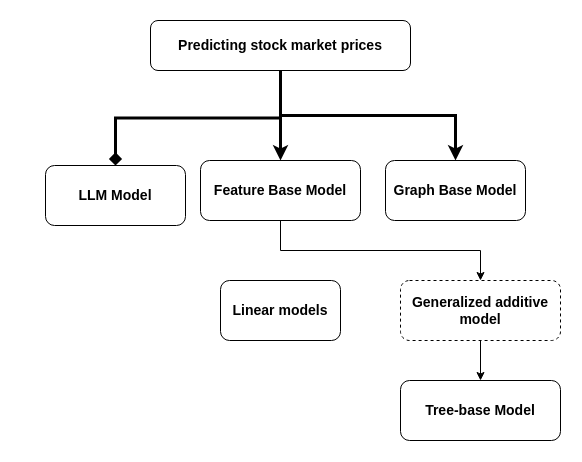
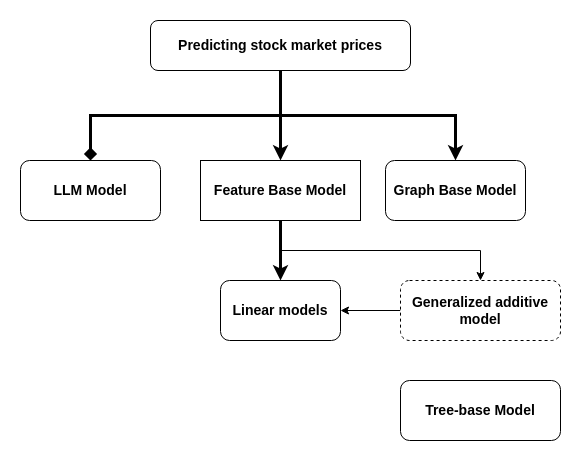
- <mxCell id="8" value="&lt;b&gt;&lt;font style=&quot;font-size: 14px;&quot;&gt;Feature Base Model&lt;/font&gt;&lt;/b&gt;" style="rounded=1;whiteSpace=wrap;html=1;" vertex="1" parent="1"><mxGeometry x="200" y="160" width="160" height="60" as="geometry" /></mxCell>
+ <mxCell id="8" value="&lt;b&gt;&lt;font style=&quot;font-size: 14px;&quot;&gt;Feature Base Model&lt;/font&gt;&lt;/b&gt;" style="whiteSpace=wrap;html=1;rounded=0;" vertex="1" parent="1"><mxGeometry x="200" y="160" width="160" height="60" as="geometry" /></mxCell>
- <mxCell id="10" value="&lt;font style=&quot;font-size: 14px;&quot;&gt;&lt;b&gt;LLM Model&lt;/b&gt;&lt;/font&gt;" style="rounded=1;whiteSpace=wrap;html=1;" vertex="1" parent="1"><mxGeometry x="45" y="165" width="140" height="60" as="geometry" /></mxCell>
+ <mxCell id="10" value="&lt;font style=&quot;font-size: 14px;&quot;&gt;&lt;b&gt;LLM Model&lt;/b&gt;&lt;/font&gt;" style="rounded=1;whiteSpace=wrap;html=1;" vertex="1" parent="1"><mxGeometry x="20" y="160" width="140" height="60" as="geometry" /></mxCell>
+ <mxCell id="6" style="edgeStyle=orthogonalEdgeStyle;rounded=0;orthogonalLoop=1;jettySize=auto;html=1;entryX=0.5;entryY=0;entryDx=0;entryDy=0;strokeWidth=3;" edge="1" parent="1" source="8" target="11"><mxGeometry relative="1" as="geometry" /></mxCell>
- <mxCell id="12" style="edgeStyle=orthogonalEdgeStyle;rounded=0;orthogonalLoop=1;jettySize=auto;html=1;" edge="1" parent="1" source="13" target="14"><mxGeometry relative="1" as="geometry" /></mxCell>
+ <mxCell id="12" style="edgeStyle=orthogonalEdgeStyle;rounded=0;orthogonalLoop=1;jettySize=auto;html=1;" edge="1" parent="1" source="13" target="11"><mxGeometry relative="1" as="geometry" /></mxCell>
